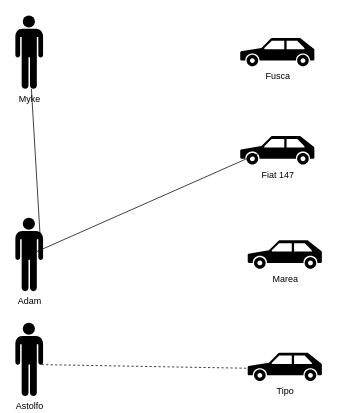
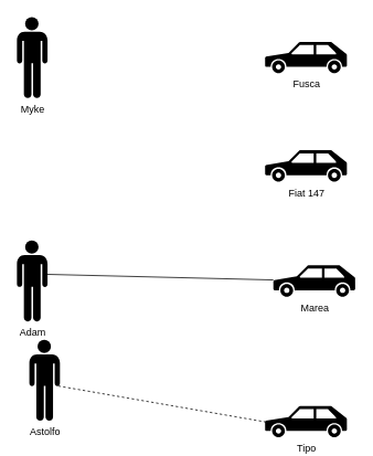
- <mxCell id="10" value="" style="endArrow=none;html=1;exitX=0.919;exitY=0.418;exitDx=0;exitDy=0;exitPerimeter=0;" edge="1" parent="1" source="5" target="2"><mxGeometry width="50" height="50" relative="1" as="geometry"><mxPoint x="77.999" y="123.986" as="sourcePoint" /><mxPoint x="352.969" y="95.992" as="targetPoint" /></mxGeometry></mxCell>
+ <mxCell id="10" value="" style="endArrow=none;html=1;exitX=0.919;exitY=0.418;exitDx=0;exitDy=0;exitPerimeter=0;" edge="1" parent="1" source="5" target="6"><mxGeometry width="50" height="50" relative="1" as="geometry"><mxPoint x="77.999" y="123.986" as="sourcePoint" /><mxPoint x="352.969" y="95.992" as="targetPoint" /></mxGeometry></mxCell>
- <mxCell id="9" value="" style="endArrow=none;html=1;entryX=0.253;entryY=0.605;entryDx=0;entryDy=0;entryPerimeter=0;exitX=0.784;exitY=0.459;exitDx=0;exitDy=0;exitPerimeter=0;" edge="1" parent="1" source="5" target="4"><mxGeometry width="50" height="50" relative="1" as="geometry"><mxPoint x="67.999" y="113.986" as="sourcePoint" /><mxPoint x="342.969" y="85.992" as="targetPoint" /></mxGeometry></mxCell>
- <mxCell id="7" value="Astolfo" style="shape=mxgraph.signs.people.man_1;html=1;pointerEvents=1;fillColor=#000000;strokeColor=none;verticalLabelPosition=bottom;verticalAlign=top;align=center;" parent="1" vertex="1"><mxGeometry x="20" y="430" width="37" height="98" as="geometry" /></mxCell>
+ <mxCell id="7" value="Astolfo" style="shape=mxgraph.signs.people.man_1;html=1;pointerEvents=1;fillColor=#000000;strokeColor=none;verticalLabelPosition=bottom;verticalAlign=top;align=center;" parent="1" vertex="1"><mxGeometry x="35" y="410" width="37" height="98" as="geometry" /></mxCell>
- <mxCell id="8" value="Tipo" style="shape=mxgraph.signs.transportation.car_3;html=1;pointerEvents=1;fillColor=#000000;strokeColor=none;verticalLabelPosition=bottom;verticalAlign=top;align=center;" parent="1" vertex="1"><mxGeometry x="330" y="470" width="99" height="38" as="geometry" /></mxCell>
+ <mxCell id="8" value="Tipo" style="shape=mxgraph.signs.transportation.car_3;html=1;pointerEvents=1;fillColor=#000000;strokeColor=none;verticalLabelPosition=bottom;verticalAlign=top;align=center;" parent="1" vertex="1"><mxGeometry x="320" y="490" width="99" height="38" as="geometry" /></mxCell>
